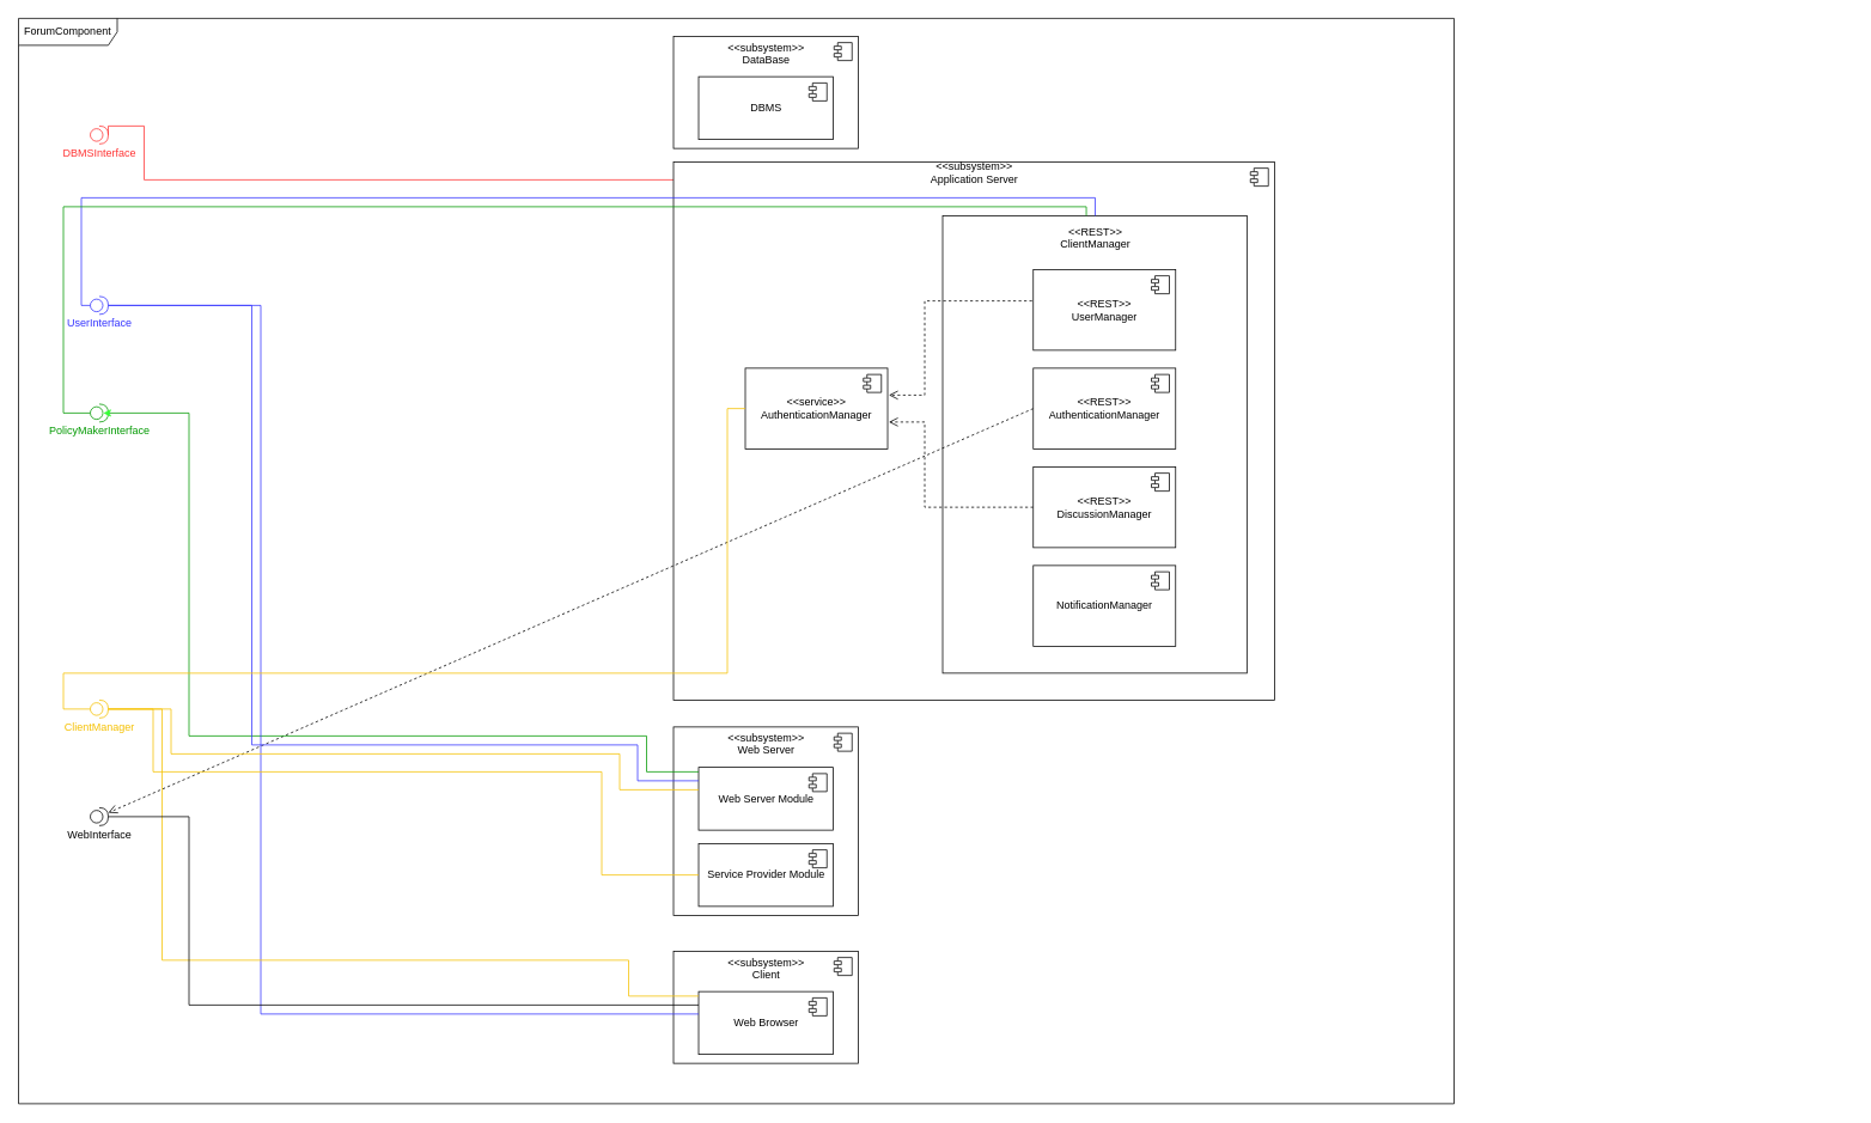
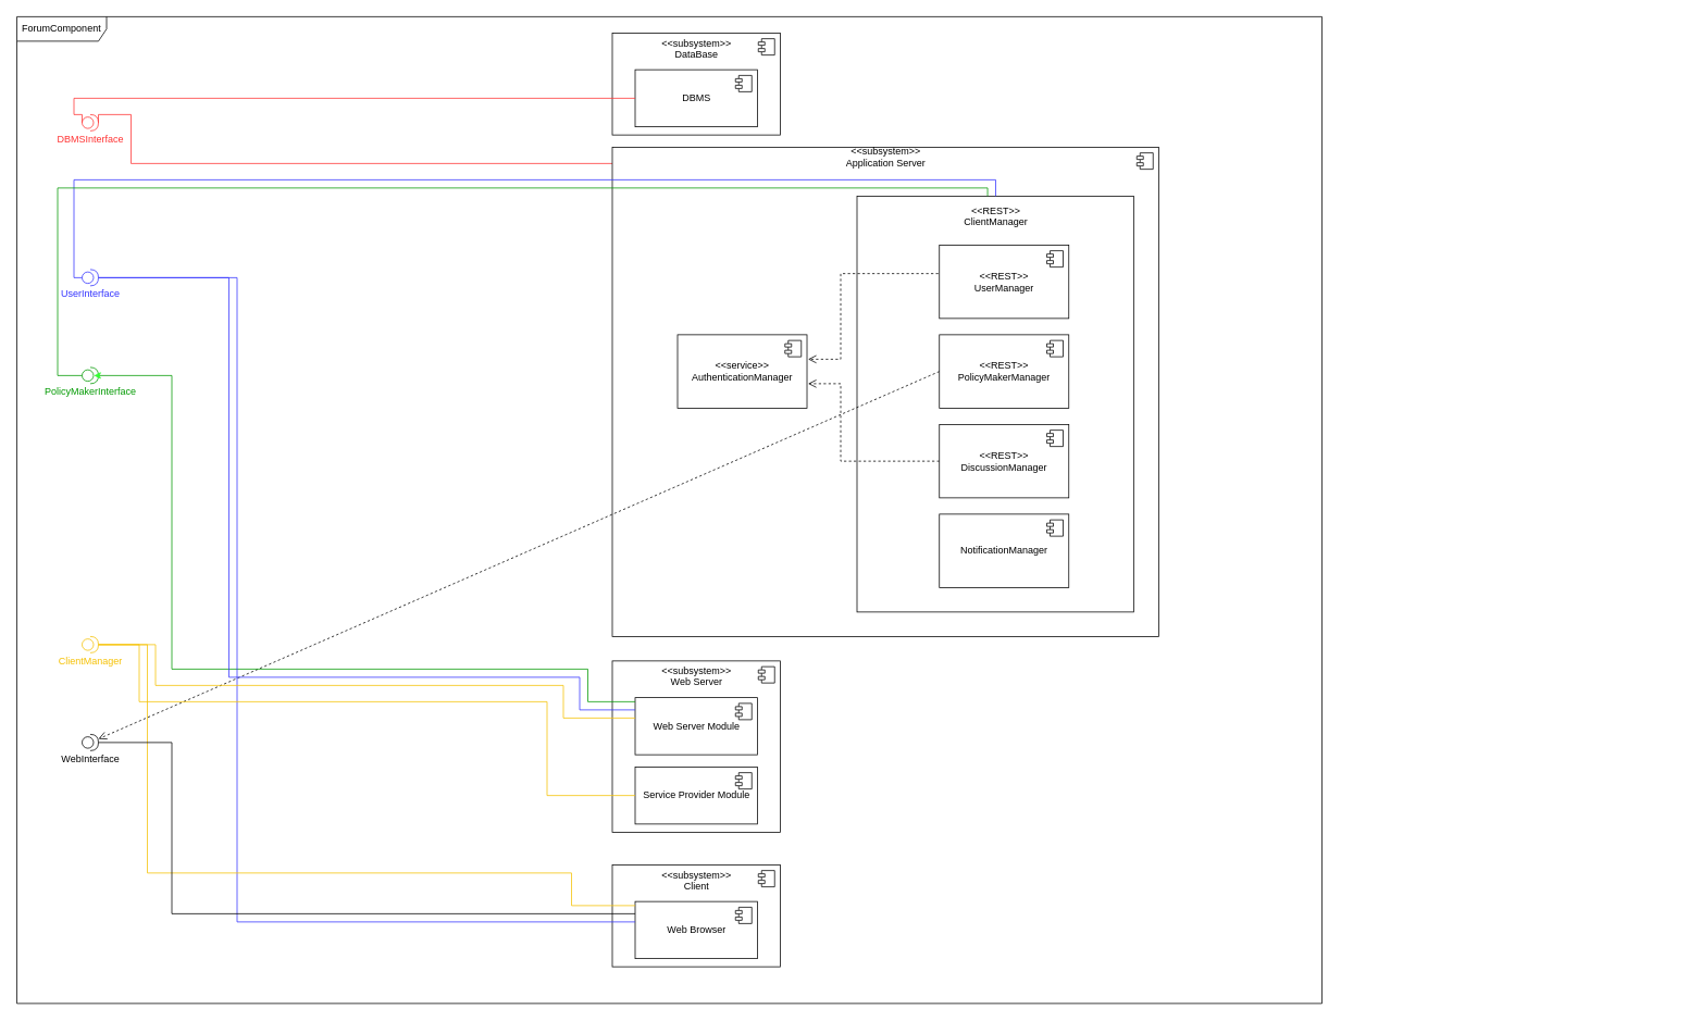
+ <mxCell id="23" value="" style="endArrow=none;html=1;edgeStyle=orthogonalEdgeStyle;rounded=0;exitX=0;exitY=0.5;exitDx=0;exitDy=0;exitPerimeter=0;strokeColor=#FF3333;" parent="1" source="3" target="7" edge="1"><mxGeometry relative="1" as="geometry"><mxPoint x="110" y="110" as="sourcePoint" /><mxPoint x="310" y="109.5" as="targetPoint" /><Array as="points"><mxPoint x="90" y="140" /><mxPoint x="90" y="120" /></Array></mxGeometry></mxCell>
- <mxCell id="35" value="&amp;lt;&amp;lt;REST&amp;gt;&amp;gt;&lt;br&gt;AuthenticationManager" style="html=1;dropTarget=0;" parent="26" vertex="1"><mxGeometry x="401.001" y="230" width="158.684" height="90" as="geometry" /></mxCell>
+ <mxCell id="35" value="&amp;lt;&amp;lt;REST&amp;gt;&amp;gt;&lt;br&gt;PolicyMakerManager" style="html=1;dropTarget=0;" parent="26" vertex="1"><mxGeometry x="401.001" y="230" width="158.684" height="90" as="geometry" /></mxCell>
- <mxCell id="50" value="" style="endArrow=none;html=1;edgeStyle=orthogonalEdgeStyle;rounded=0;exitX=0;exitY=0.5;exitDx=0;exitDy=0;exitPerimeter=0;entryX=0;entryY=0.5;entryDx=0;entryDy=0;strokeColor=#F5C000;" parent="1" source="46" target="41" edge="1"><mxGeometry relative="1" as="geometry"><mxPoint x="130" y="350" as="sourcePoint" /><mxPoint x="788" y="1150" as="targetPoint" /><Array as="points"><mxPoint x="70" y="790" /><mxPoint x="70" y="750" /><mxPoint x="810" y="750" /><mxPoint x="810" y="455" /></Array></mxGeometry></mxCell>
